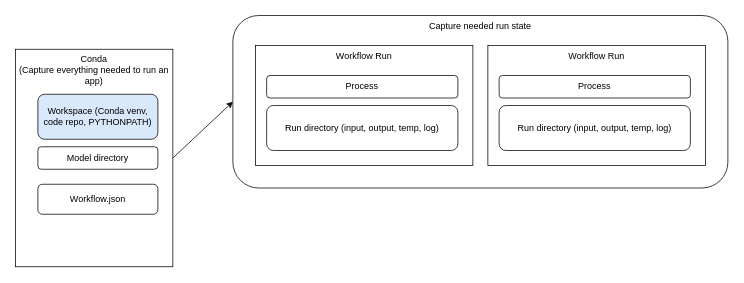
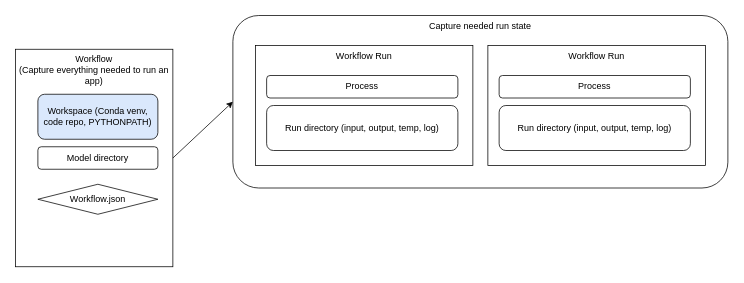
- <mxCell id="4" value="Conda &lt;br&gt;(Capture everything needed to run an app)" style="text;html=1;strokeColor=none;fillColor=none;align=center;verticalAlign=middle;whiteSpace=wrap;rounded=0;" vertex="1" parent="1"><mxGeometry x="20" y="65" width="210" height="55" as="geometry" /></mxCell>
+ <mxCell id="4" value="Workflow &lt;br&gt;(Capture everything needed to run an app)" style="text;html=1;strokeColor=none;fillColor=none;align=center;verticalAlign=middle;whiteSpace=wrap;rounded=0;" vertex="1" parent="1"><mxGeometry x="20" y="65" width="210" height="55" as="geometry" /></mxCell>
- <mxCell id="11" value="Workflow.json" style="rounded=1;whiteSpace=wrap;html=1;" vertex="1" parent="1"><mxGeometry x="50" y="245" width="160" height="40" as="geometry" /></mxCell>
+ <mxCell id="11" value="Workflow.json" style="rhombus;whiteSpace=wrap;html=1;" vertex="1" parent="1"><mxGeometry x="50" y="245" width="160" height="40" as="geometry" /></mxCell>
